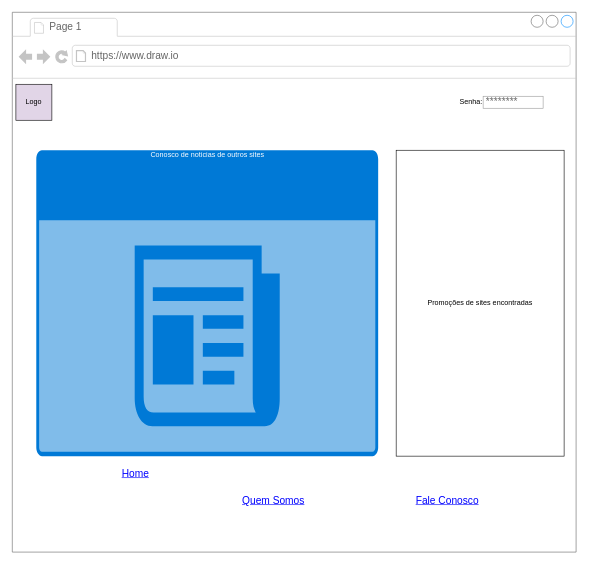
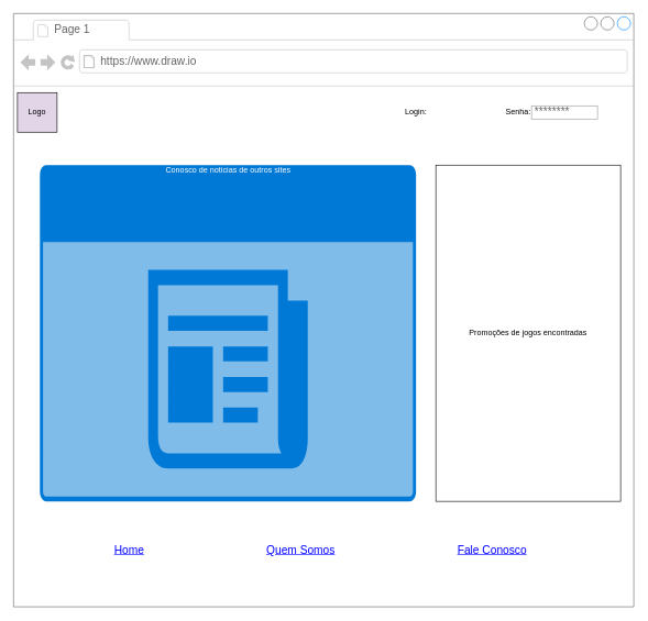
+ <mxCell id="6" value="Login:" style="text;html=1;strokeColor=none;fillColor=none;align=center;verticalAlign=middle;whiteSpace=wrap;rounded=0;" vertex="1" parent="2"><mxGeometry x="590" y="140" width="40" height="20" as="geometry" /></mxCell>
- <mxCell id="10" value="Promoções de sites encontradas" style="whiteSpace=wrap;html=1;" vertex="1" parent="2"><mxGeometry x="640" y="230" width="280" height="510" as="geometry" /></mxCell>
+ <mxCell id="10" value="Promoções de jogos encontradas" style="whiteSpace=wrap;html=1;" vertex="1" parent="2"><mxGeometry x="640" y="230" width="280" height="510" as="geometry" /></mxCell>
- <mxCell id="11" value="Home" style="shape=rectangle;strokeColor=none;fillColor=none;linkText=;fontSize=17;fontColor=#0000ff;fontStyle=4;html=1;align=center;" vertex="1" parent="2"><mxGeometry x="130" y="755" width="150" height="30" as="geometry" /></mxCell>
+ <mxCell id="11" value="Home" style="shape=rectangle;strokeColor=none;fillColor=none;linkText=;fontSize=17;fontColor=#0000ff;fontStyle=4;html=1;align=center;" vertex="1" parent="2"><mxGeometry x="100" y="800" width="150" height="30" as="geometry" /></mxCell>
